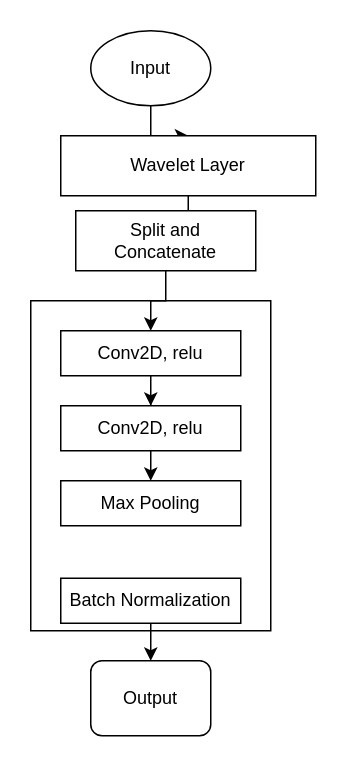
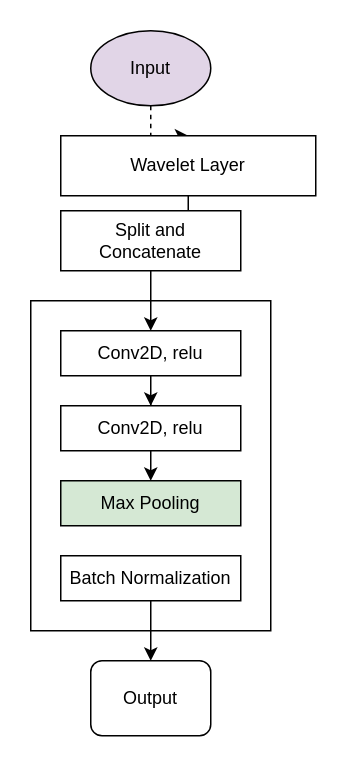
- <mxCell id="3" value="Input" style="ellipse;whiteSpace=wrap;html=1;" vertex="1" parent="1"><mxGeometry x="60" y="20" width="80" height="50" as="geometry" /></mxCell>
+ <mxCell id="3" value="Input" style="ellipse;whiteSpace=wrap;html=1;fillColor=#e1d5e7;" vertex="1" parent="1"><mxGeometry x="60" y="20" width="80" height="50" as="geometry" /></mxCell>
- <mxCell id="2" style="edgeStyle=orthogonalEdgeStyle;rounded=0;orthogonalLoop=1;jettySize=auto;html=1;exitX=0.5;exitY=1;exitDx=0;exitDy=0;" edge="1" parent="1" source="3" target="5"><mxGeometry relative="1" as="geometry" /></mxCell>
+ <mxCell id="2" style="edgeStyle=orthogonalEdgeStyle;rounded=0;orthogonalLoop=1;jettySize=auto;html=1;exitX=0.5;exitY=1;exitDx=0;exitDy=0;dashed=1;" edge="1" parent="1" source="3" target="5"><mxGeometry relative="1" as="geometry" /></mxCell>
- <mxCell id="7" value="Split and Concatenate" style="rounded=0;whiteSpace=wrap;html=1;" vertex="1" parent="1"><mxGeometry x="50" y="140" width="120" height="40" as="geometry" /></mxCell>
+ <mxCell id="7" value="Split and Concatenate" style="rounded=0;whiteSpace=wrap;html=1;" vertex="1" parent="1"><mxGeometry x="40" y="140" width="120" height="40" as="geometry" /></mxCell>
- <mxCell id="12" value="Max Pooling" style="rounded=0;whiteSpace=wrap;html=1;" vertex="1" parent="1"><mxGeometry x="40" y="320" width="120" height="30" as="geometry" /></mxCell>
+ <mxCell id="12" value="Max Pooling" style="rounded=0;whiteSpace=wrap;html=1;fillColor=#d5e8d4;" vertex="1" parent="1"><mxGeometry x="40" y="320" width="120" height="30" as="geometry" /></mxCell>
- <mxCell id="14" value="Batch Normalization" style="rounded=0;whiteSpace=wrap;html=1;" vertex="1" parent="1"><mxGeometry x="40" y="385" width="120" height="30" as="geometry" /></mxCell>
+ <mxCell id="14" value="Batch Normalization" style="rounded=0;whiteSpace=wrap;html=1;" vertex="1" parent="1"><mxGeometry x="40" y="370" width="120" height="30" as="geometry" /></mxCell>
